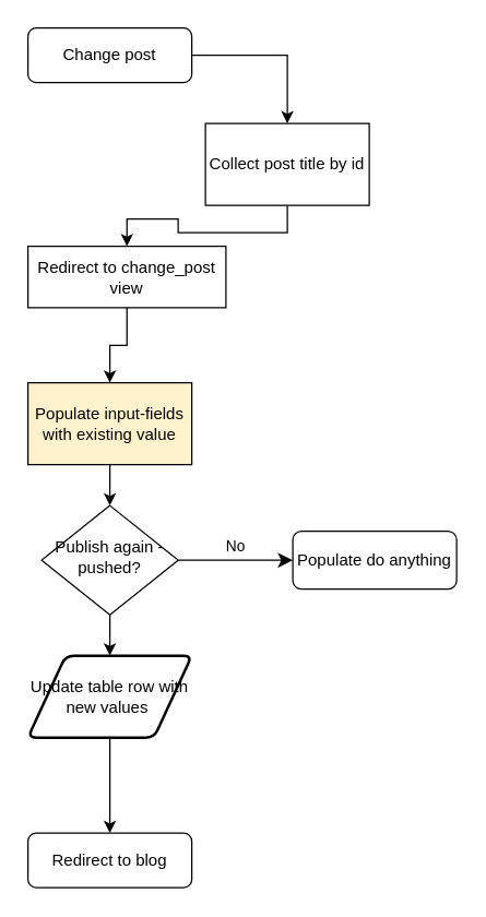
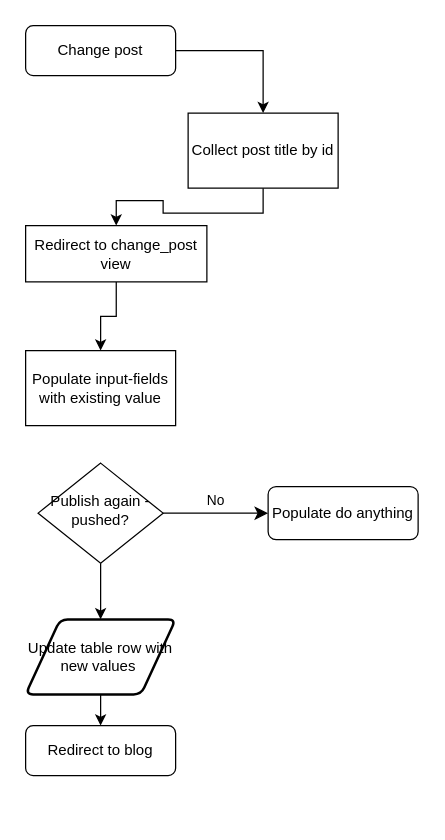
- <mxCell id="16" value="Populate input-fields with existing value" style="rounded=0;whiteSpace=wrap;html=1;fillColor=#fff2cc;" vertex="1" parent="1"><mxGeometry x="20" y="280" width="120" height="60" as="geometry" /></mxCell>
+ <mxCell id="16" value="Populate input-fields with existing value" style="rounded=0;whiteSpace=wrap;html=1;" vertex="1" parent="1"><mxGeometry x="20" y="280" width="120" height="60" as="geometry" /></mxCell>
- <mxCell id="15" value="" style="edgeStyle=orthogonalEdgeStyle;rounded=0;orthogonalLoop=1;jettySize=auto;html=1;endArrow=classic;endFill=1;" edge="1" parent="1" source="16" target="6"><mxGeometry relative="1" as="geometry" /></mxCell>
- <mxCell id="12" value="Update table row with new values&amp;nbsp;" style="shape=parallelogram;html=1;strokeWidth=2;perimeter=parallelogramPerimeter;whiteSpace=wrap;rounded=1;arcSize=12;size=0.23;" vertex="1" parent="1"><mxGeometry x="20" y="480" width="120" height="60" as="geometry" /></mxCell>
+ <mxCell id="12" value="Update table row with new values&amp;nbsp;" style="shape=parallelogram;html=1;strokeWidth=2;perimeter=parallelogramPerimeter;whiteSpace=wrap;rounded=1;arcSize=12;size=0.23;" vertex="1" parent="1"><mxGeometry x="20" y="495" width="120" height="60" as="geometry" /></mxCell>
- <mxCell id="13" value="Redirect to blog" style="rounded=1;whiteSpace=wrap;html=1;" vertex="1" parent="1"><mxGeometry x="20" y="610" width="120" height="40" as="geometry" /></mxCell>
+ <mxCell id="13" value="Redirect to blog" style="rounded=1;whiteSpace=wrap;html=1;" vertex="1" parent="1"><mxGeometry x="20" y="580" width="120" height="40" as="geometry" /></mxCell>
